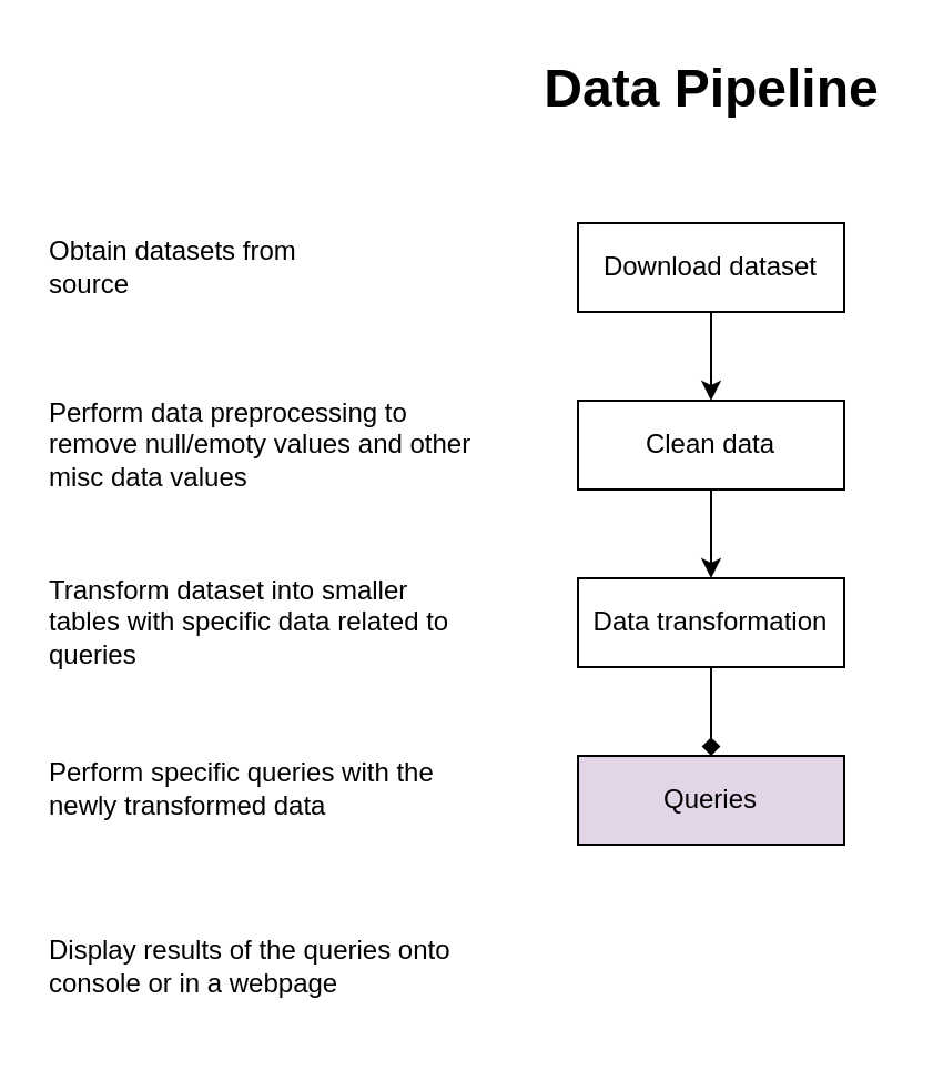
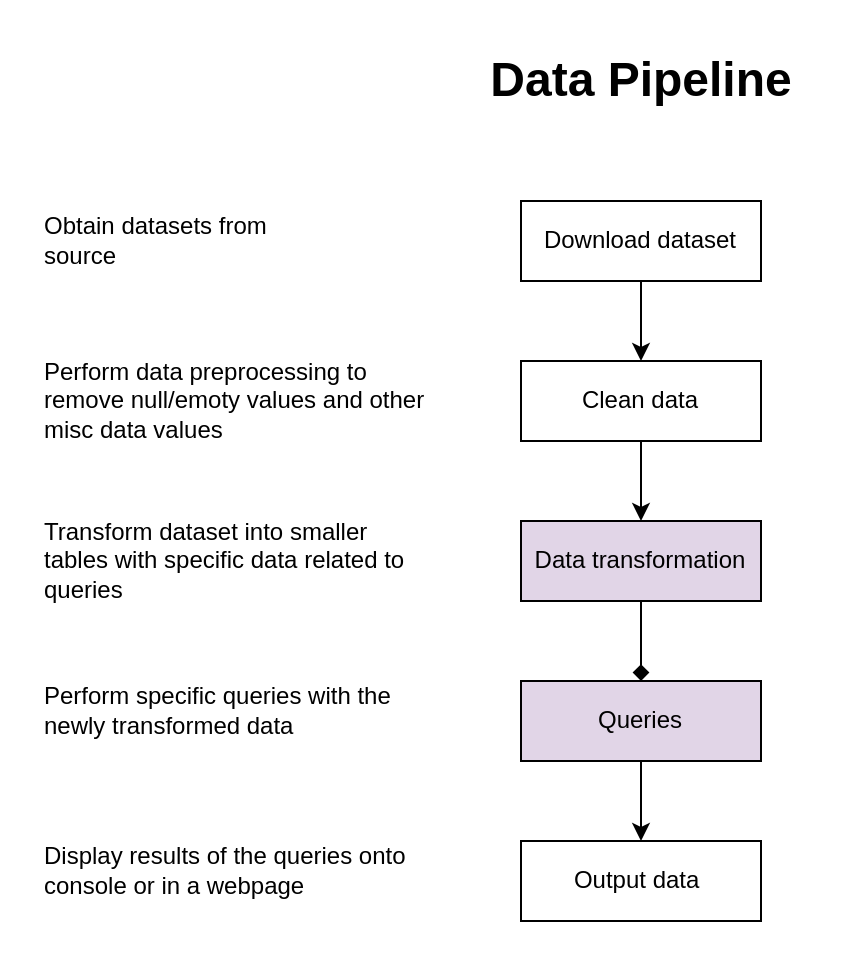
- <mxCell id="7" value="Data transformation" style="rounded=0;whiteSpace=wrap;html=1;" parent="1" vertex="1"><mxGeometry x="260" y="260" width="120" height="40" as="geometry" /></mxCell>
+ <mxCell id="7" value="Data transformation" style="rounded=0;whiteSpace=wrap;html=1;fillColor=#e1d5e7;" parent="1" vertex="1"><mxGeometry x="260" y="260" width="120" height="40" as="geometry" /></mxCell>
+ <mxCell id="13" style="edgeStyle=none;html=1;exitX=0.5;exitY=1;exitDx=0;exitDy=0;entryX=0.5;entryY=0;entryDx=0;entryDy=0;" parent="1" source="14" target="4" edge="1"><mxGeometry relative="1" as="geometry" /></mxCell>
+ <mxCell id="4" value="Output data&amp;nbsp;" style="rounded=0;whiteSpace=wrap;html=1;" parent="1" vertex="1"><mxGeometry x="260" y="420" width="120" height="40" as="geometry" /></mxCell>
